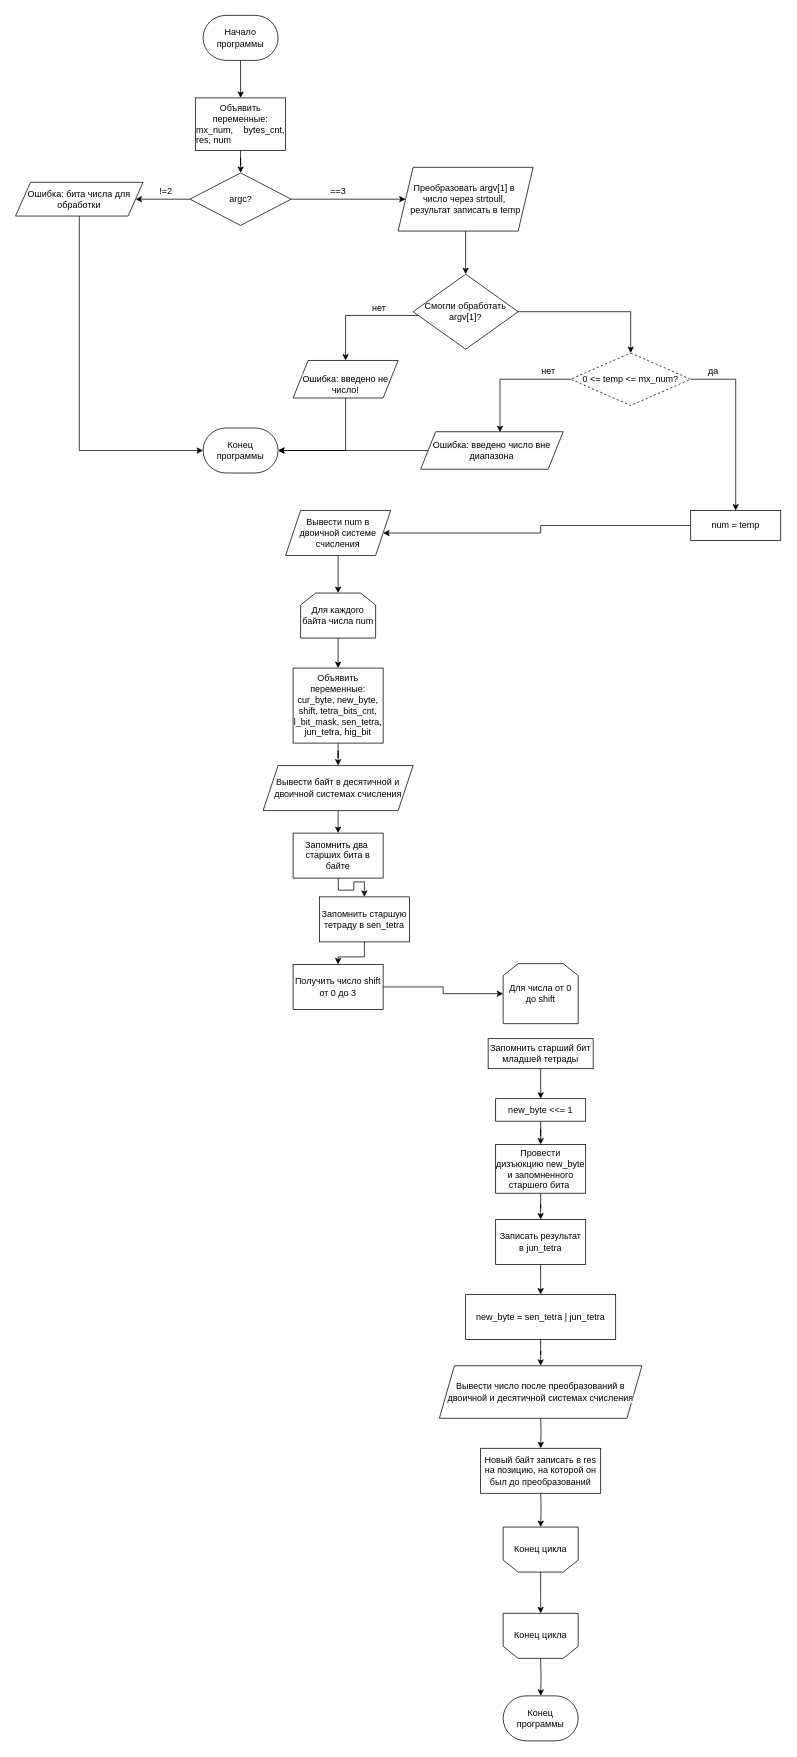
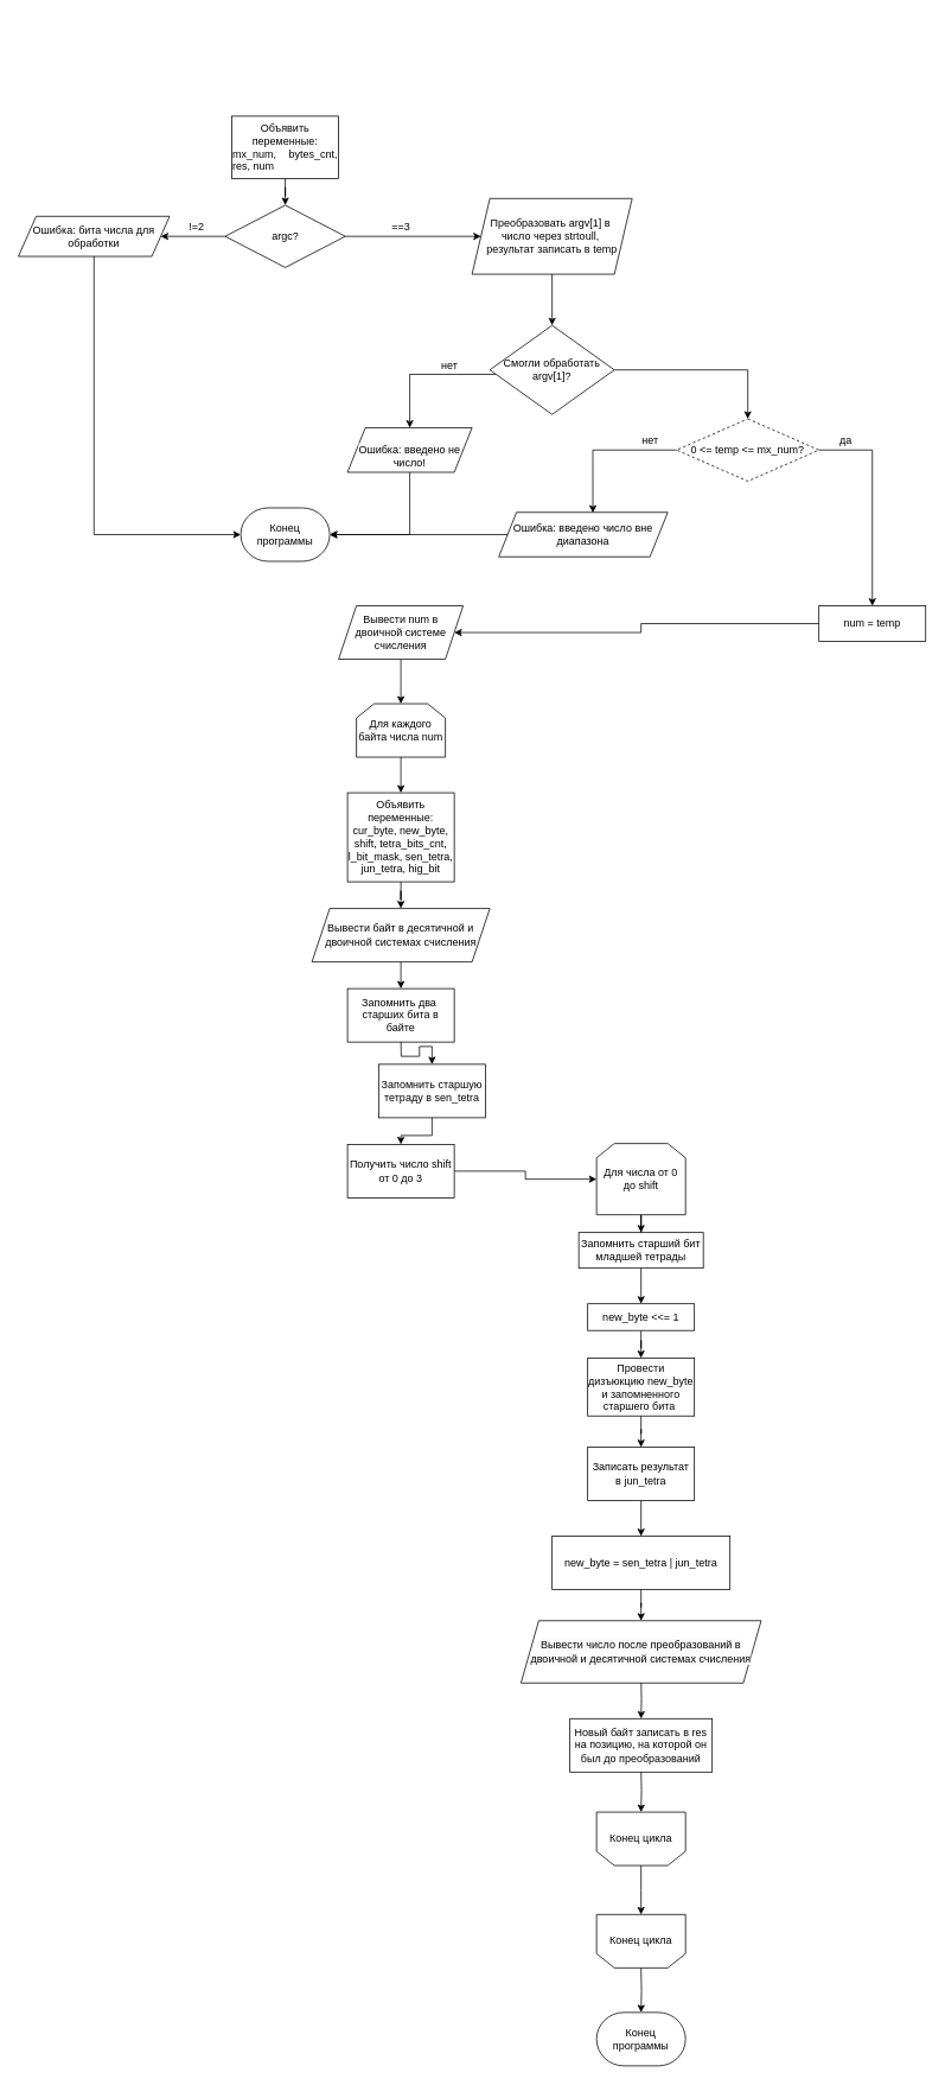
- <mxCell id="23" value="Начало программы" style="strokeWidth=1;html=1;shape=mxgraph.flowchart.terminator;whiteSpace=wrap;" vertex="1" parent="1"><mxGeometry x="270" y="20" width="100" height="60" as="geometry" /></mxCell>
- <mxCell id="22" value="" style="edgeStyle=orthogonalEdgeStyle;rounded=0;orthogonalLoop=1;jettySize=auto;html=1;" edge="1" parent="1" source="23" target="3"><mxGeometry relative="1" as="geometry" /></mxCell>
+ <mxCell id="41" value="" style="edgeStyle=orthogonalEdgeStyle;rounded=0;orthogonalLoop=1;jettySize=auto;html=1;" edge="1" parent="1" source="42" target="44"><mxGeometry relative="1" as="geometry" /></mxCell>
